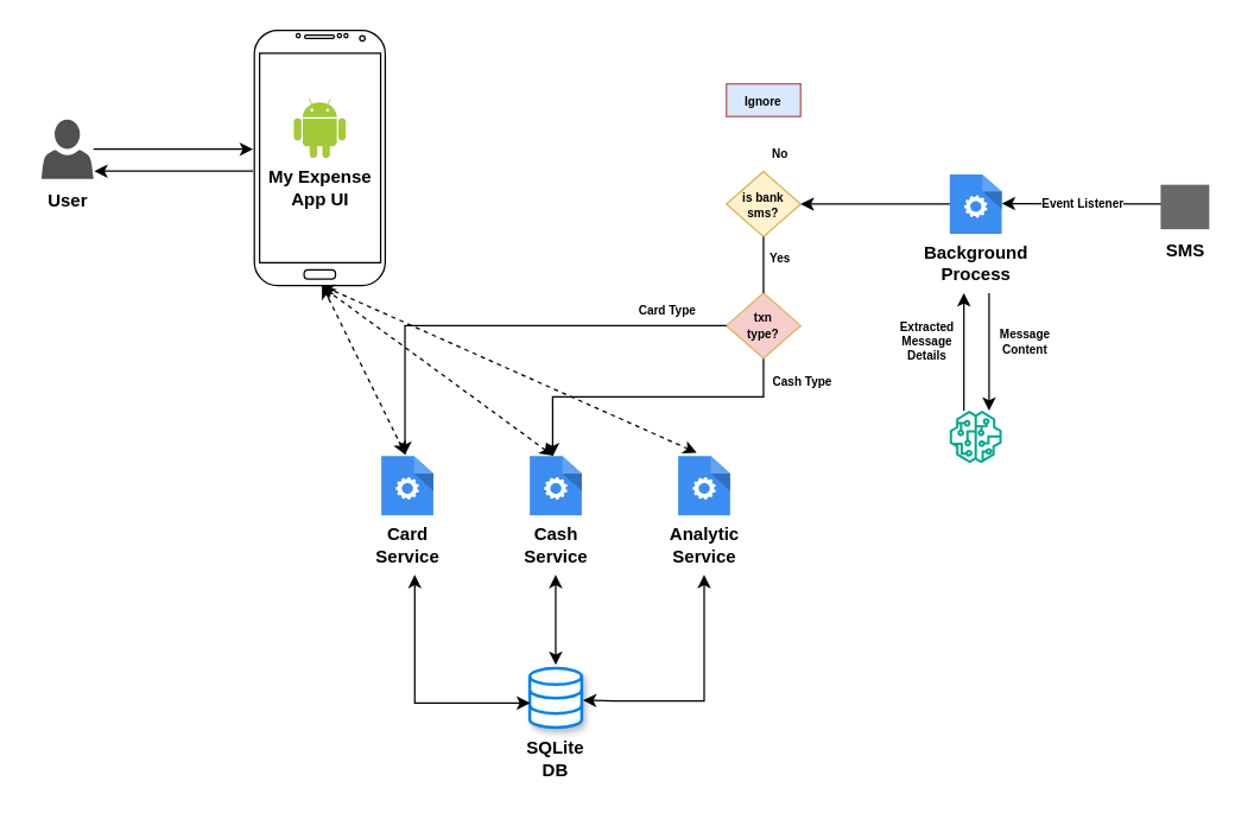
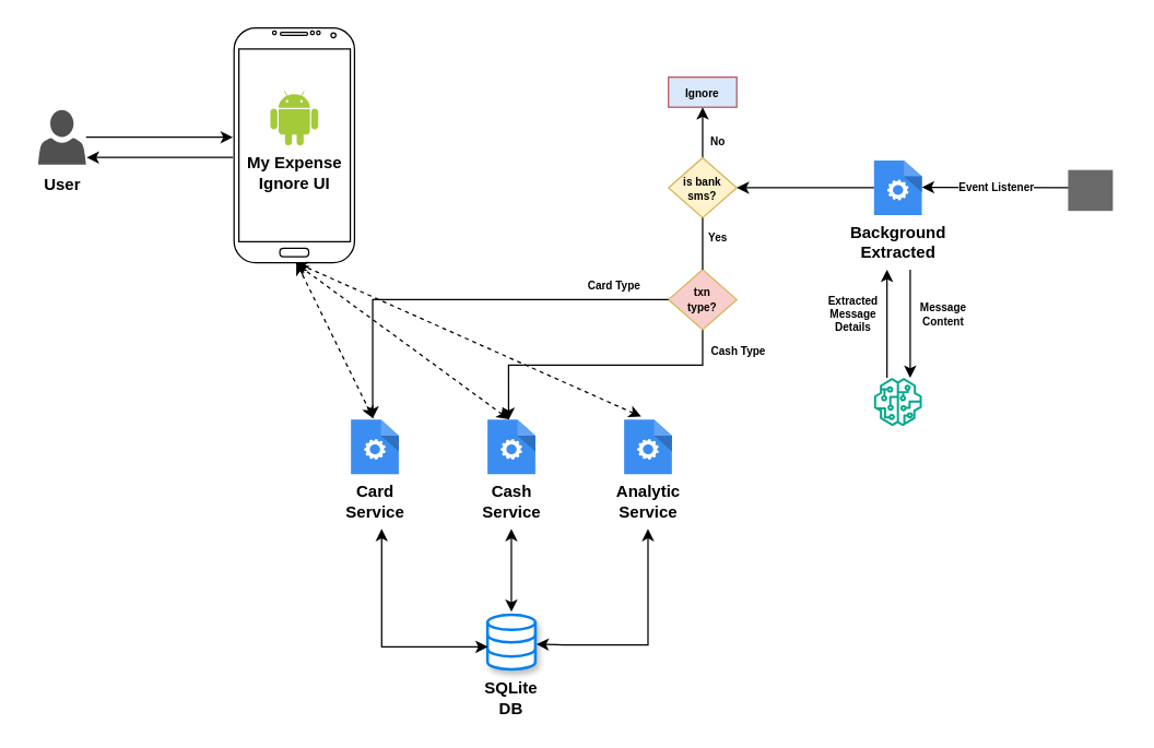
+ <mxCell id="29" value="" style="edgeStyle=orthogonalEdgeStyle;rounded=0;orthogonalLoop=1;jettySize=auto;html=1;" edge="1" parent="1" source="30" target="36"><mxGeometry relative="1" as="geometry" /></mxCell>
- <mxCell id="50" value="&lt;b&gt;My Expense&lt;/b&gt;&lt;div&gt;&lt;b&gt;App UI&lt;/b&gt;&lt;/div&gt;" style="text;html=1;align=center;verticalAlign=middle;resizable=0;points=[];autosize=1;strokeColor=none;fillColor=none;" vertex="1" parent="48"><mxGeometry y="40" width="90" height="40" as="geometry" /></mxCell>
+ <mxCell id="50" value="&lt;b&gt;My Expense&lt;/b&gt;&lt;div&gt;&lt;b&gt;Ignore UI&lt;/b&gt;&lt;/div&gt;" style="text;html=1;align=center;verticalAlign=middle;resizable=0;points=[];autosize=1;strokeColor=none;fillColor=none;" vertex="1" parent="48"><mxGeometry y="40" width="90" height="40" as="geometry" /></mxCell>
- <mxCell id="10" value="&lt;b&gt;SMS&lt;/b&gt;" style="text;html=1;align=center;verticalAlign=middle;resizable=0;points=[];autosize=1;strokeColor=none;fillColor=none;" parent="8" vertex="1"><mxGeometry y="30" width="50" height="30" as="geometry" /></mxCell>
- <mxCell id="7" value="&lt;b&gt;Background&lt;/b&gt;&lt;div&gt;&lt;b&gt;Process&lt;/b&gt;&lt;/div&gt;" style="text;html=1;align=center;verticalAlign=middle;resizable=0;points=[];autosize=1;strokeColor=none;fillColor=none;" parent="5" vertex="1"><mxGeometry y="40" width="90" height="40" as="geometry" /></mxCell>
+ <mxCell id="7" value="&lt;b&gt;Background&lt;/b&gt;&lt;div&gt;&lt;b&gt;Extracted&lt;/b&gt;&lt;/div&gt;" style="text;html=1;align=center;verticalAlign=middle;resizable=0;points=[];autosize=1;strokeColor=none;fillColor=none;" parent="5" vertex="1"><mxGeometry y="40" width="90" height="40" as="geometry" /></mxCell>
